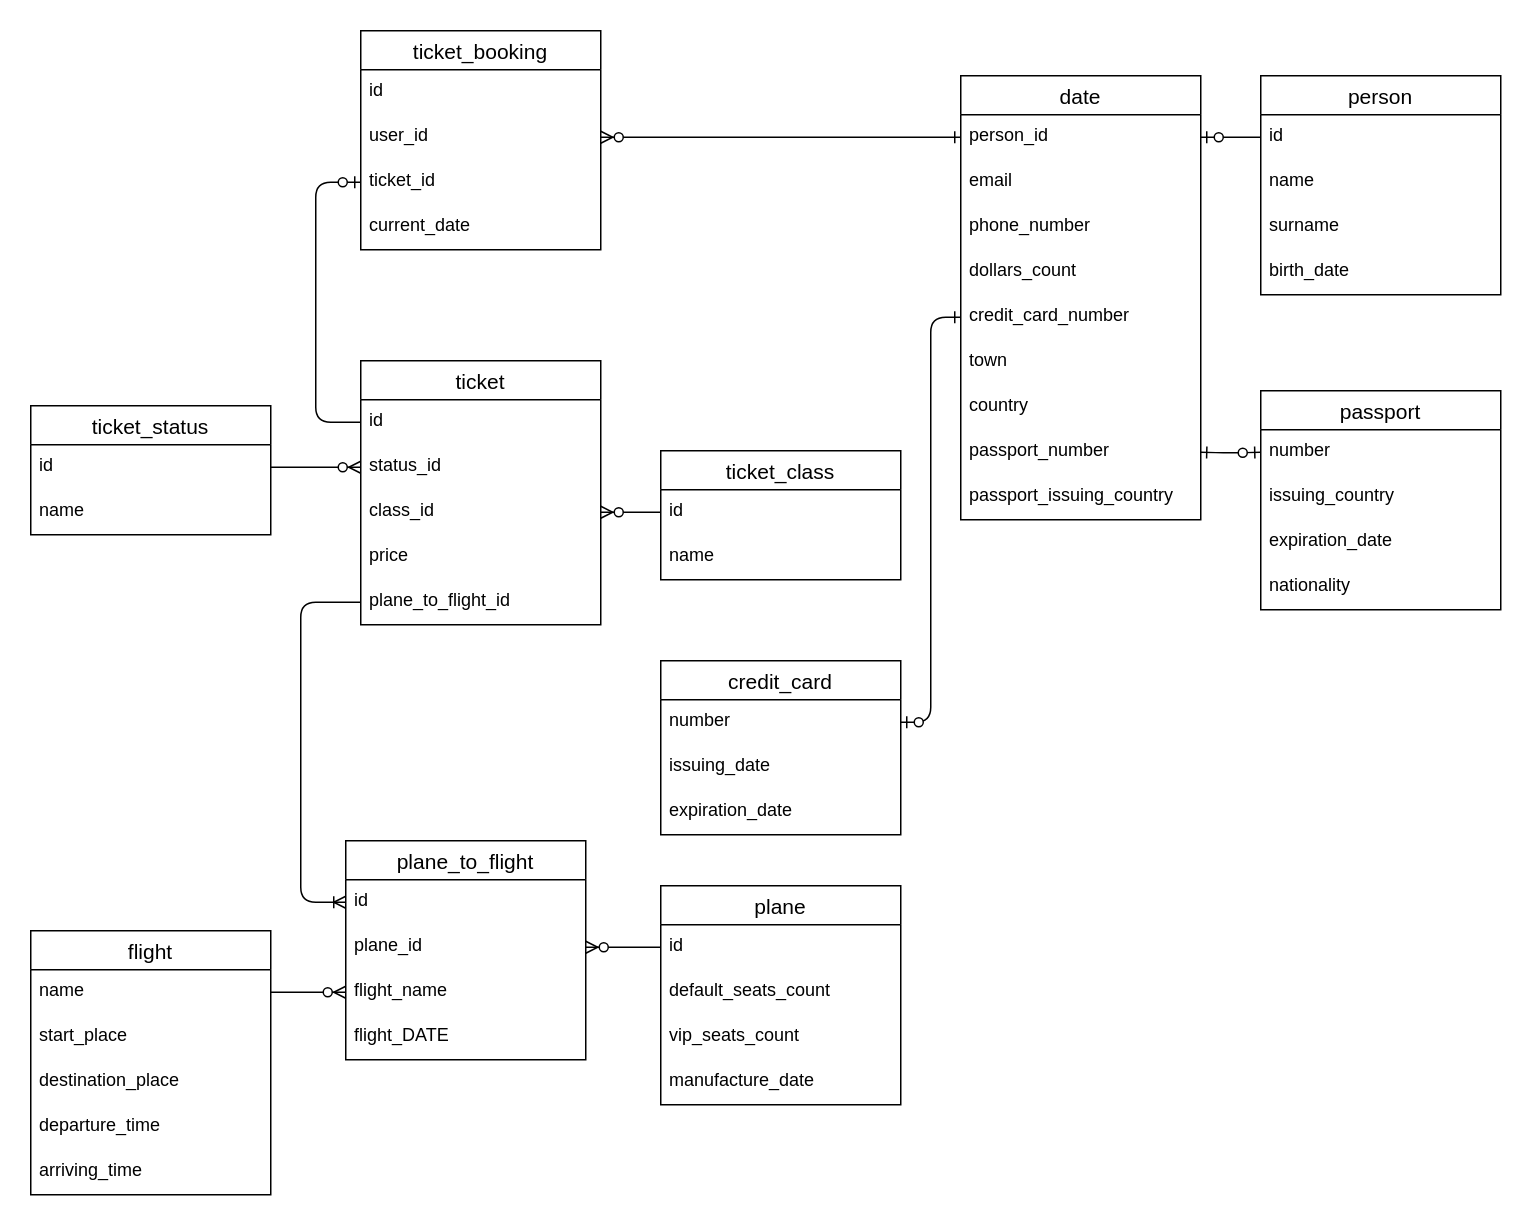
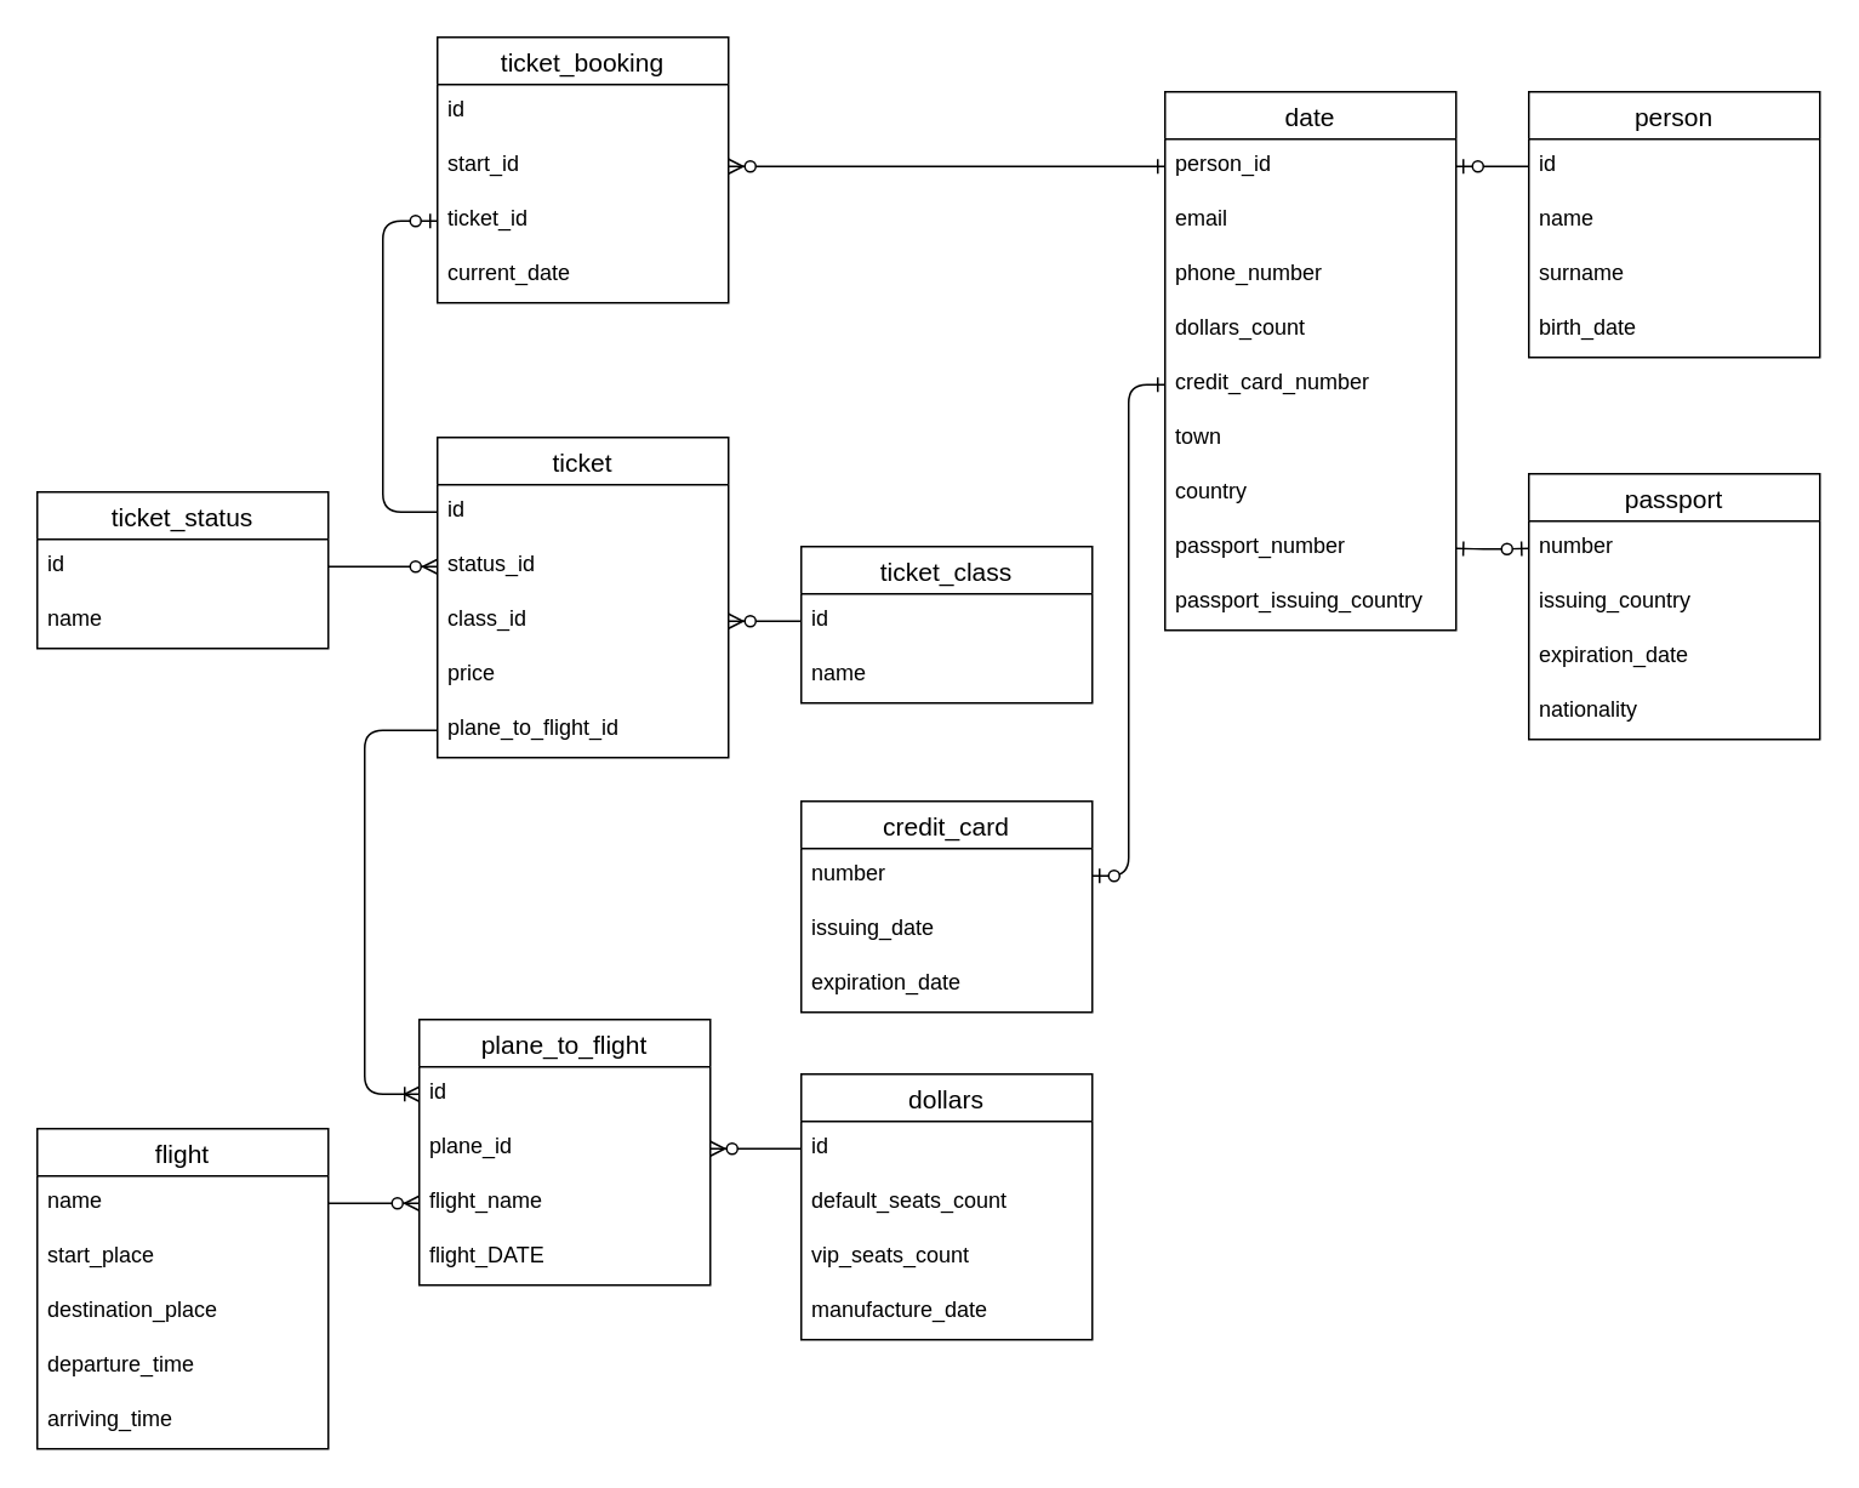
- <mxCell id="56" value="user_id" style="text;strokeColor=none;fillColor=none;spacingLeft=4;spacingRight=4;overflow=hidden;rotatable=0;points=[[0,0.5],[1,0.5]];portConstraint=eastwest;fontSize=12;" parent="54" vertex="1"><mxGeometry y="56" width="160" height="30" as="geometry" /></mxCell>
+ <mxCell id="56" value="start_id" style="text;strokeColor=none;fillColor=none;spacingLeft=4;spacingRight=4;overflow=hidden;rotatable=0;points=[[0,0.5],[1,0.5]];portConstraint=eastwest;fontSize=12;" parent="54" vertex="1"><mxGeometry y="56" width="160" height="30" as="geometry" /></mxCell>
- <mxCell id="20" value="plane" style="swimlane;fontStyle=0;childLayout=stackLayout;horizontal=1;startSize=26;horizontalStack=0;resizeParent=1;resizeParentMax=0;resizeLast=0;collapsible=1;marginBottom=0;align=center;fontSize=14;" parent="1" vertex="1"><mxGeometry x="440" y="590" width="160" height="146" as="geometry"><mxRectangle x="380" y="550" width="70" height="26" as="alternateBounds" /></mxGeometry></mxCell>
+ <mxCell id="20" value="dollars" style="swimlane;fontStyle=0;childLayout=stackLayout;horizontal=1;startSize=26;horizontalStack=0;resizeParent=1;resizeParentMax=0;resizeLast=0;collapsible=1;marginBottom=0;align=center;fontSize=14;" parent="1" vertex="1"><mxGeometry x="440" y="590" width="160" height="146" as="geometry"><mxRectangle x="380" y="550" width="70" height="26" as="alternateBounds" /></mxGeometry></mxCell>
